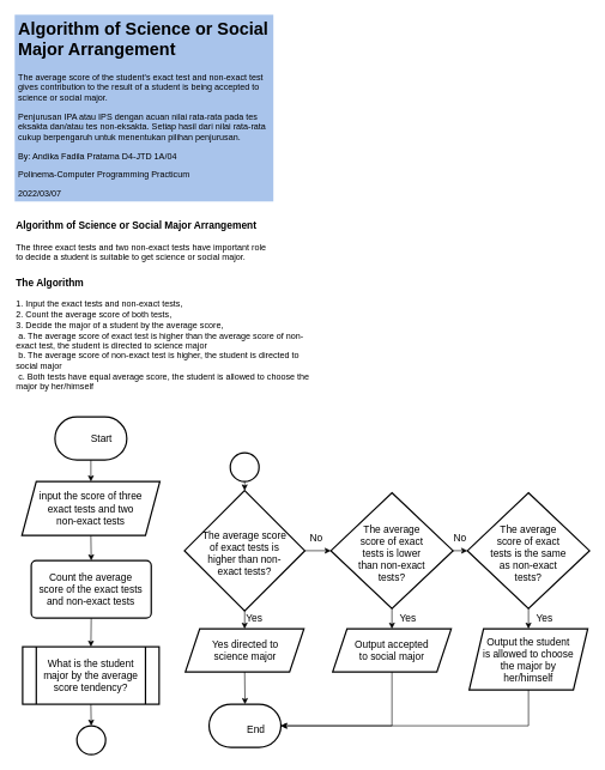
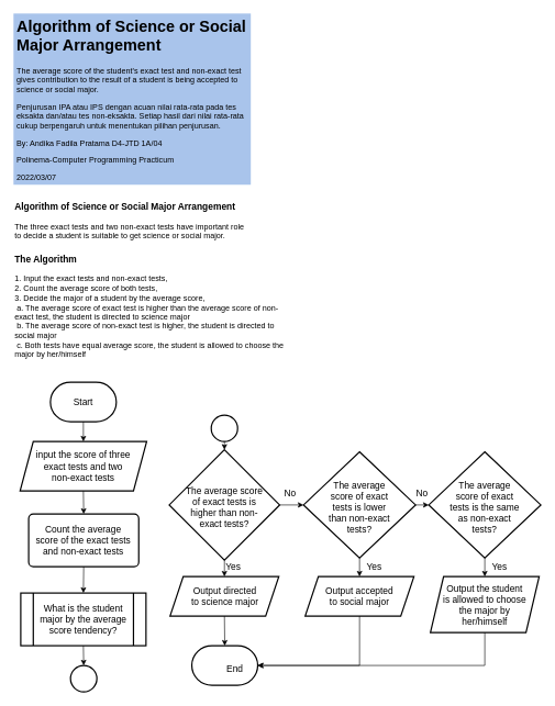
- <mxCell id="9" value="Start" style="text;html=1;strokeColor=none;fillColor=none;align=center;verticalAlign=middle;whiteSpace=wrap;rounded=0;fontSize=14;" vertex="1" parent="1"><mxGeometry x="111" y="595" width="60" height="30" as="geometry" /></mxCell>
+ <mxCell id="9" value="Start" style="text;html=1;strokeColor=none;fillColor=none;align=center;verticalAlign=middle;whiteSpace=wrap;rounded=0;fontSize=14;" vertex="1" parent="1"><mxGeometry x="96" y="595" width="60" height="30" as="geometry" /></mxCell>
- <mxCell id="20" value="Yes directed to science major" style="text;html=1;strokeColor=none;fillColor=none;align=center;verticalAlign=middle;whiteSpace=wrap;rounded=0;fontSize=14;" vertex="1" parent="1"><mxGeometry x="285.5" y="890" width="110" height="30" as="geometry" /></mxCell>
+ <mxCell id="20" value="Output directed to science major" style="text;html=1;strokeColor=none;fillColor=none;align=center;verticalAlign=middle;whiteSpace=wrap;rounded=0;fontSize=14;" vertex="1" parent="1"><mxGeometry x="285.5" y="890" width="110" height="30" as="geometry" /></mxCell>
